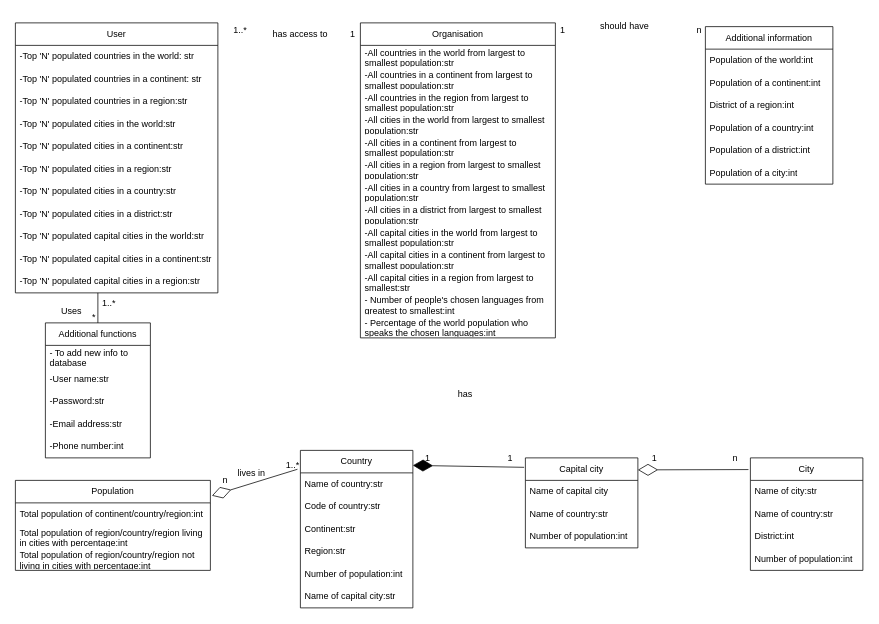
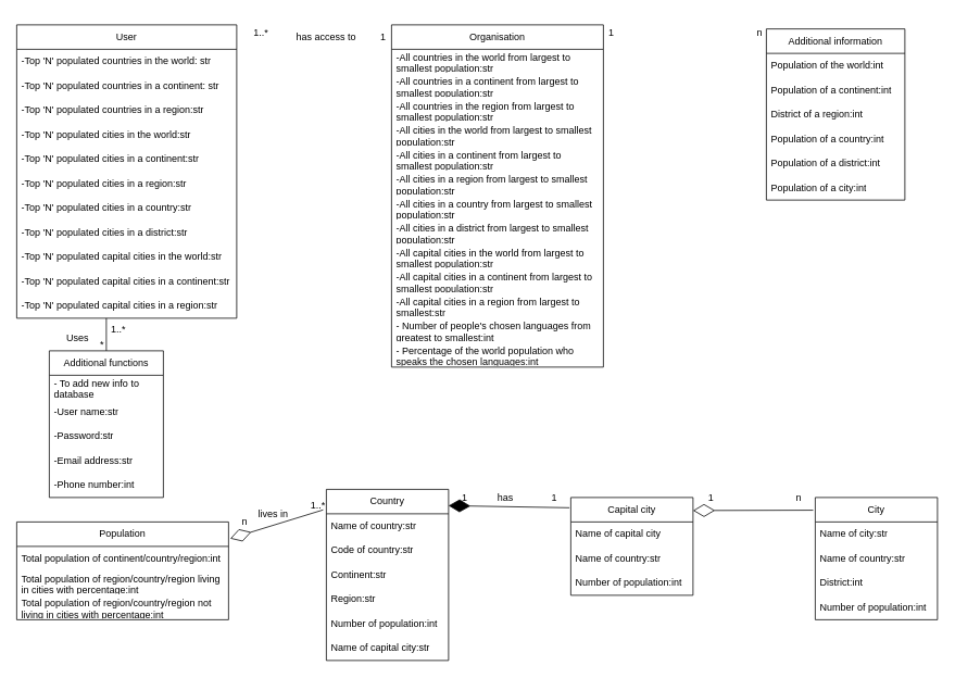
- <mxCell id="64" value="should have" style="text;html=1;strokeColor=none;fillColor=none;align=center;verticalAlign=middle;whiteSpace=wrap;rounded=0;" parent="1" vertex="1"><mxGeometry x="790" y="20" width="85" height="30" as="geometry" /></mxCell>
- <mxCell id="59" value="has" style="text;html=1;strokeColor=none;fillColor=none;align=center;verticalAlign=middle;whiteSpace=wrap;rounded=0;" parent="1" vertex="1"><mxGeometry x="600" y="515" width="40" height="20" as="geometry" /></mxCell>
+ <mxCell id="59" value="has" style="text;html=1;strokeColor=none;fillColor=none;align=center;verticalAlign=middle;whiteSpace=wrap;rounded=0;" parent="1" vertex="1"><mxGeometry x="600" y="600" width="40" height="20" as="geometry" /></mxCell>
